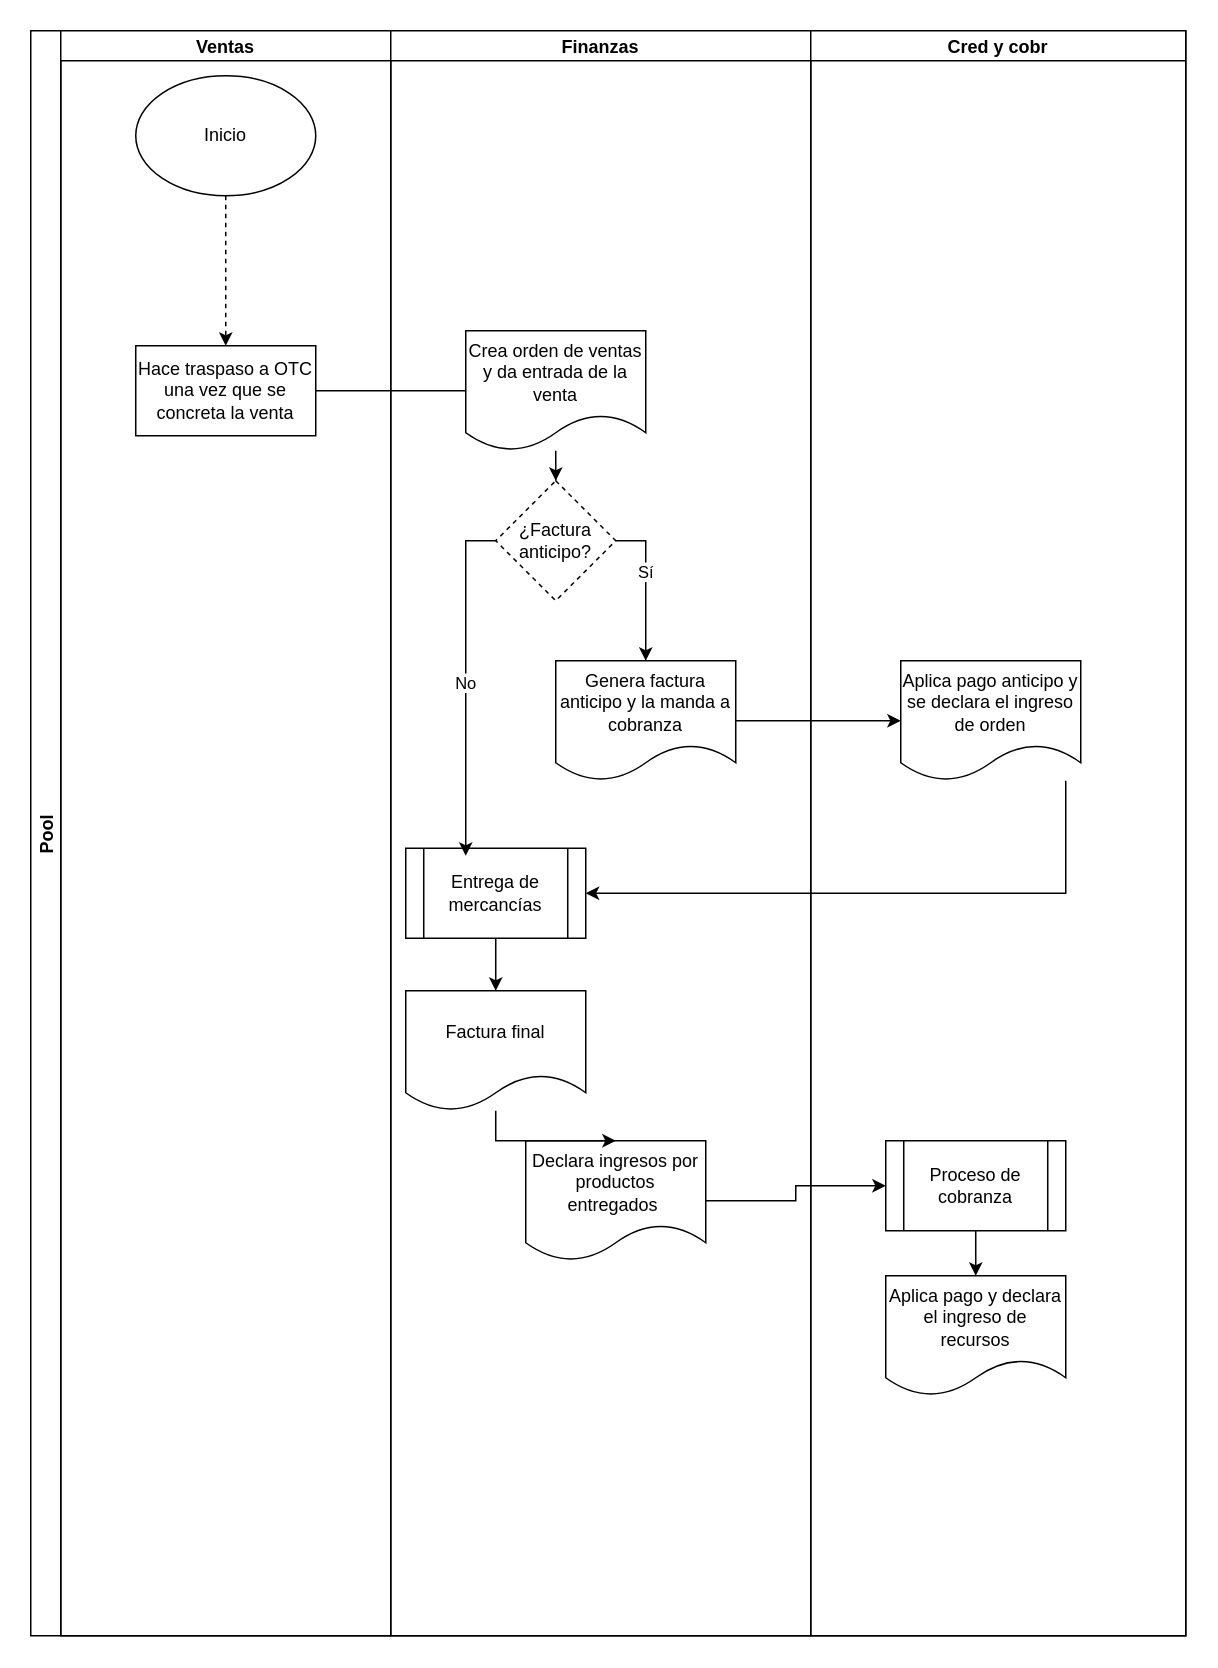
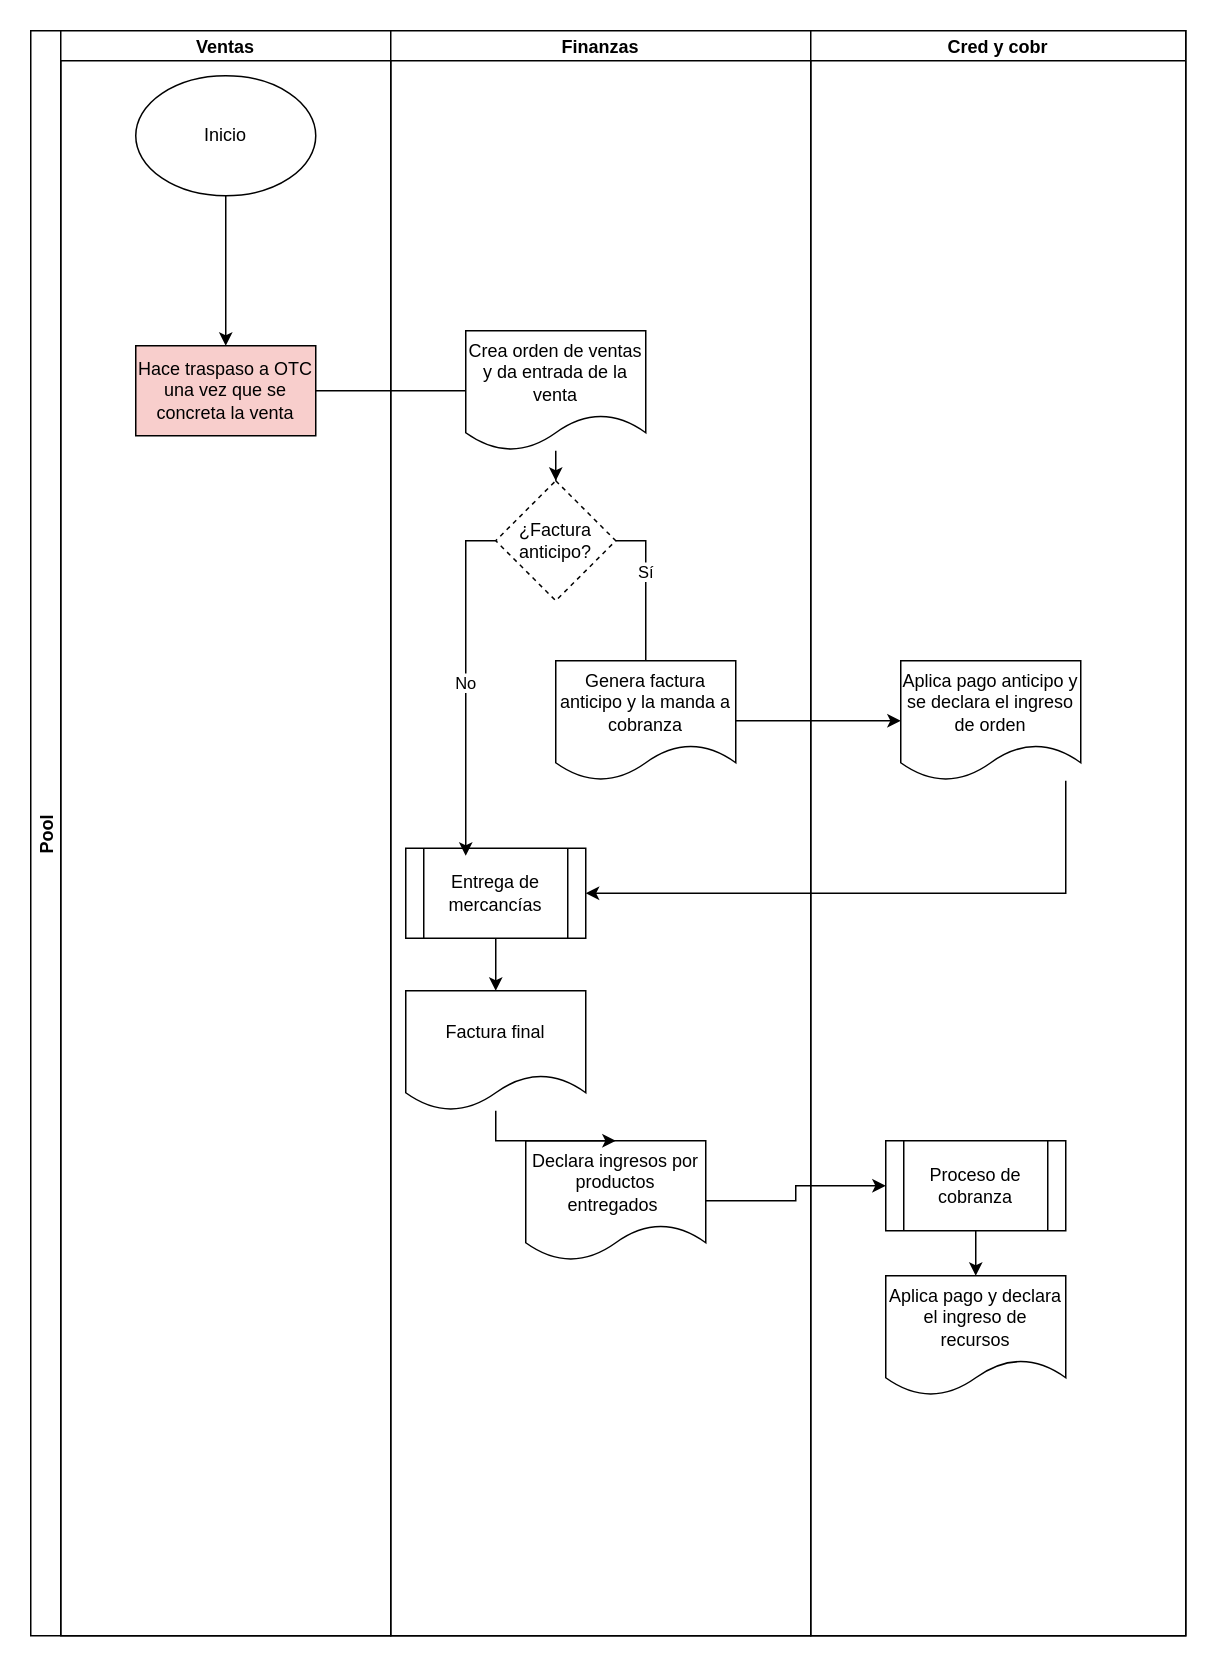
- <mxCell id="4" value="" style="edgeStyle=orthogonalEdgeStyle;rounded=0;orthogonalLoop=1;jettySize=auto;html=1;dashed=1;" parent="3" source="5" target="6" edge="1"><mxGeometry relative="1" as="geometry" /></mxCell>
+ <mxCell id="4" value="" style="edgeStyle=orthogonalEdgeStyle;rounded=0;orthogonalLoop=1;jettySize=auto;html=1;" parent="3" source="5" target="6" edge="1"><mxGeometry relative="1" as="geometry" /></mxCell>
- <mxCell id="6" value="Hace traspaso a OTC una vez que se concreta la venta" style="whiteSpace=wrap;html=1;" parent="3" vertex="1"><mxGeometry x="50" y="210" width="120" height="60" as="geometry" /></mxCell>
+ <mxCell id="6" value="Hace traspaso a OTC una vez que se concreta la venta" style="whiteSpace=wrap;html=1;fillColor=#f8cecc;" parent="3" vertex="1"><mxGeometry x="50" y="210" width="120" height="60" as="geometry" /></mxCell>
- <mxCell id="9" value="" style="edgeStyle=orthogonalEdgeStyle;rounded=0;orthogonalLoop=1;jettySize=auto;html=1;exitX=1;exitY=0.5;exitDx=0;exitDy=0;" parent="7" source="11" target="13" edge="1"><mxGeometry relative="1" as="geometry" /></mxCell>
+ <mxCell id="9" value="" style="edgeStyle=orthogonalEdgeStyle;rounded=0;orthogonalLoop=1;jettySize=auto;html=1;exitX=1;exitY=0.5;exitDx=0;exitDy=0;endArrow=none;" parent="7" source="11" target="13" edge="1"><mxGeometry relative="1" as="geometry" /></mxCell>
